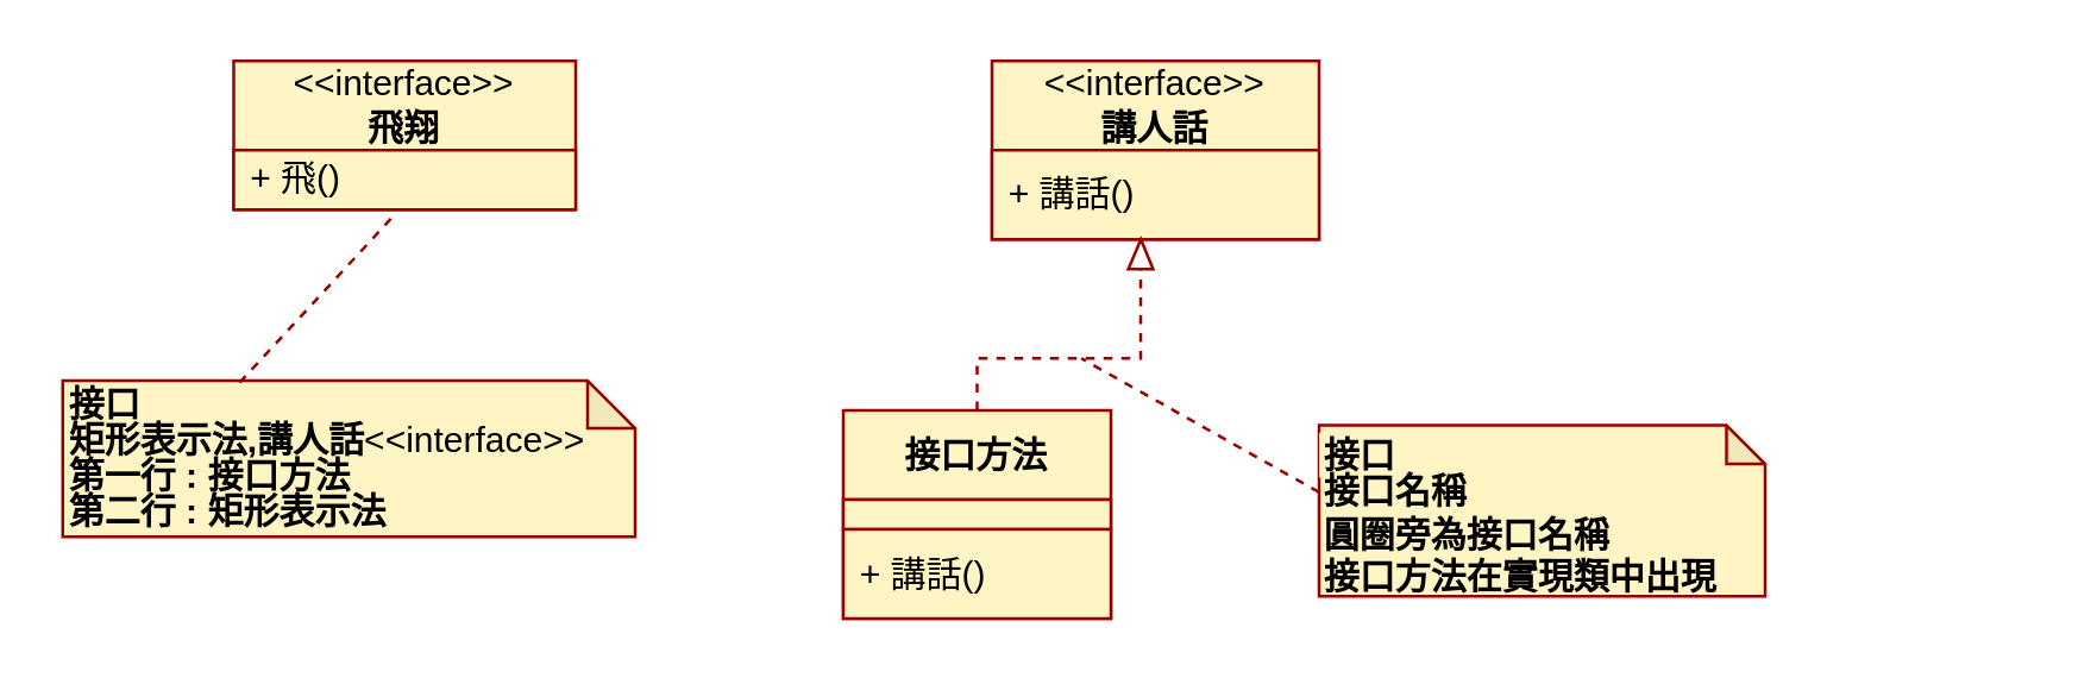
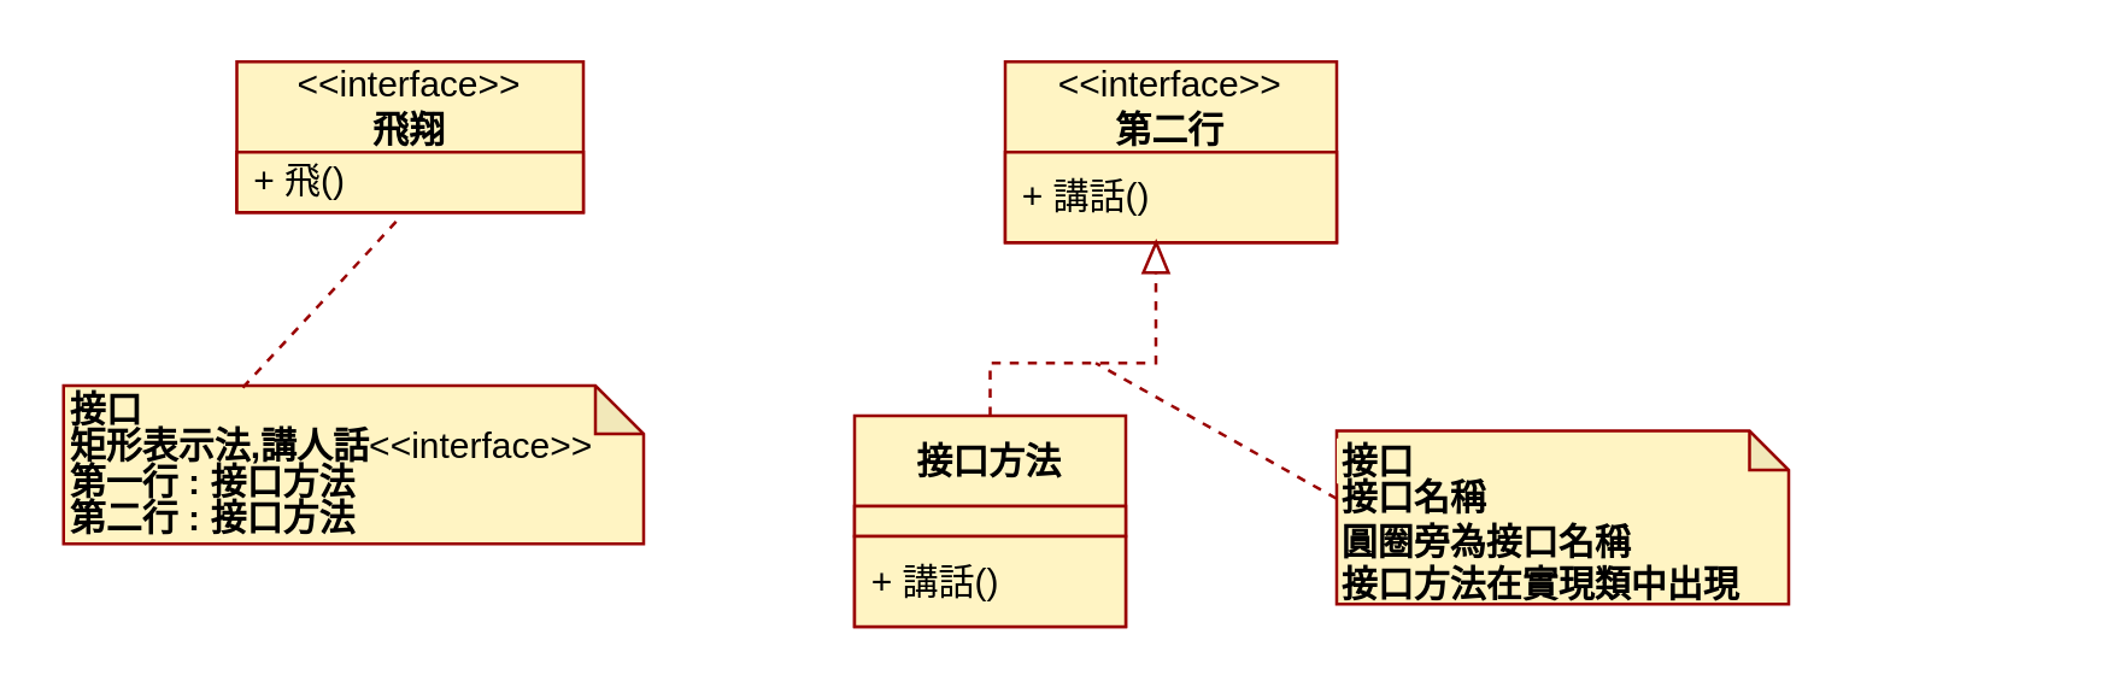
- <mxCell id="9" value="&amp;lt;&amp;lt;interface&amp;gt;&amp;gt;&lt;br&gt;&lt;b&gt;講人話&lt;/b&gt;" style="swimlane;fontStyle=0;childLayout=stackLayout;horizontal=1;startSize=30;horizontalStack=0;resizeParent=1;resizeParentMax=0;resizeLast=0;collapsible=1;marginBottom=0;whiteSpace=wrap;html=1;fillColor=#FFF4C3;strokeColor=#990000;" vertex="1" parent="1"><mxGeometry x="333" y="20" width="110" height="60" as="geometry" /></mxCell>
+ <mxCell id="9" value="&amp;lt;&amp;lt;interface&amp;gt;&amp;gt;&lt;br&gt;&lt;b&gt;第二行&lt;/b&gt;" style="swimlane;fontStyle=0;childLayout=stackLayout;horizontal=1;startSize=30;horizontalStack=0;resizeParent=1;resizeParentMax=0;resizeLast=0;collapsible=1;marginBottom=0;whiteSpace=wrap;html=1;fillColor=#FFF4C3;strokeColor=#990000;" vertex="1" parent="1"><mxGeometry x="333" y="20" width="110" height="60" as="geometry" /></mxCell>
- <mxCell id="7" value="&lt;b&gt;第二行 : 矩形表示法&lt;/b&gt;" style="text;html=1;strokeColor=none;fillColor=none;align=left;verticalAlign=middle;whiteSpace=wrap;rounded=0;" vertex="1" parent="1"><mxGeometry x="20.5" y="163.75" width="230" height="16.25" as="geometry" /></mxCell>
+ <mxCell id="7" value="&lt;b&gt;第二行 : 接口方法&lt;/b&gt;" style="text;html=1;strokeColor=none;fillColor=none;align=left;verticalAlign=middle;whiteSpace=wrap;rounded=0;" vertex="1" parent="1"><mxGeometry x="20.5" y="163.75" width="230" height="16.25" as="geometry" /></mxCell>
